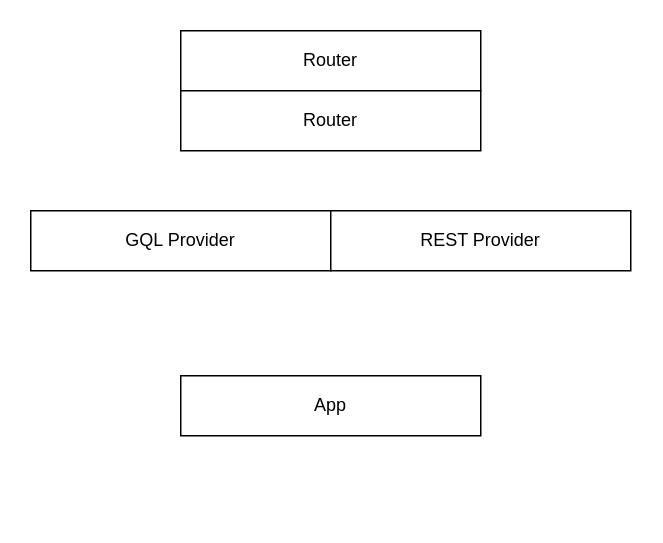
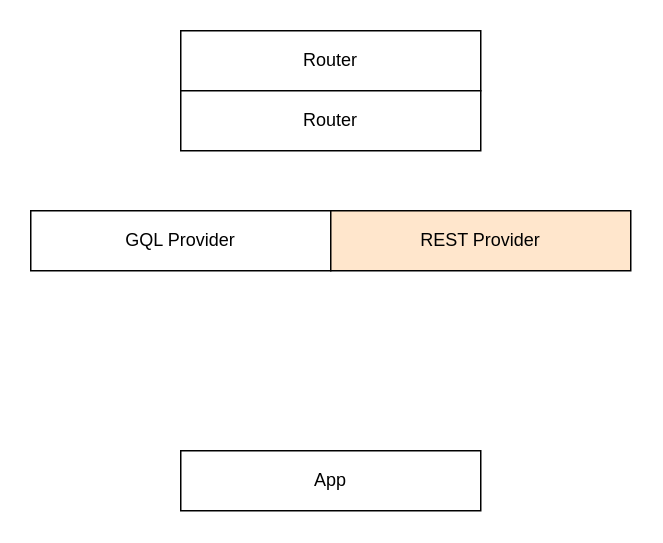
- <mxCell id="5" value="REST Provider" style="rounded=0;whiteSpace=wrap;html=1;" vertex="1" parent="1"><mxGeometry x="220" y="140" width="200" height="40" as="geometry" /></mxCell>
+ <mxCell id="5" value="REST Provider" style="rounded=0;whiteSpace=wrap;html=1;fillColor=#ffe6cc;" vertex="1" parent="1"><mxGeometry x="220" y="140" width="200" height="40" as="geometry" /></mxCell>
- <mxCell id="2" value="App" style="rounded=0;whiteSpace=wrap;html=1;" vertex="1" parent="1"><mxGeometry x="120" y="250" width="200" height="40" as="geometry" /></mxCell>
+ <mxCell id="2" value="App" style="rounded=0;whiteSpace=wrap;html=1;" vertex="1" parent="1"><mxGeometry x="120" y="300" width="200" height="40" as="geometry" /></mxCell>
